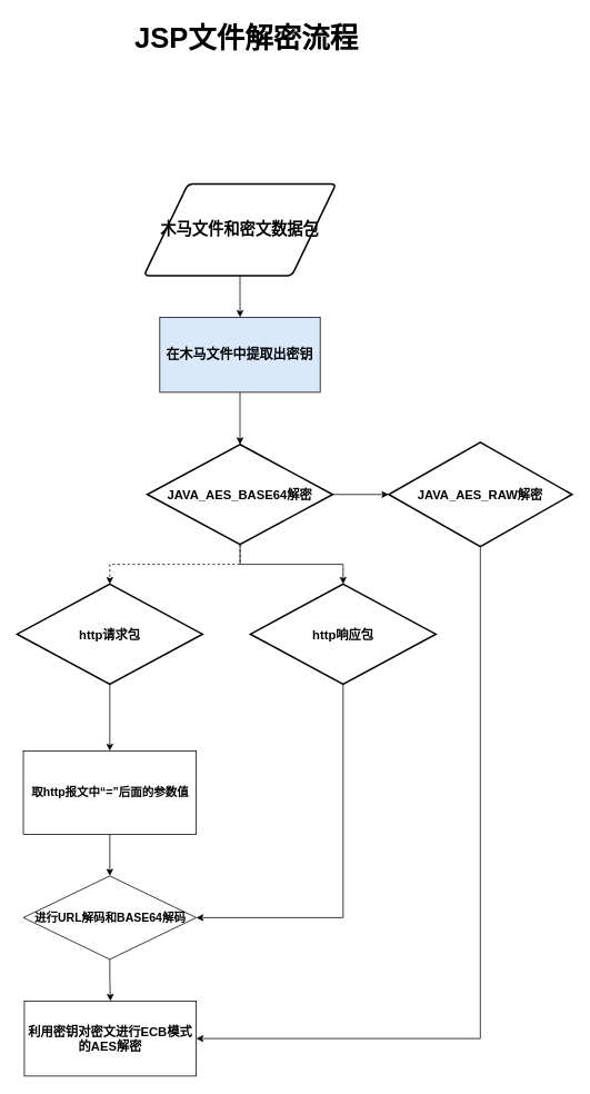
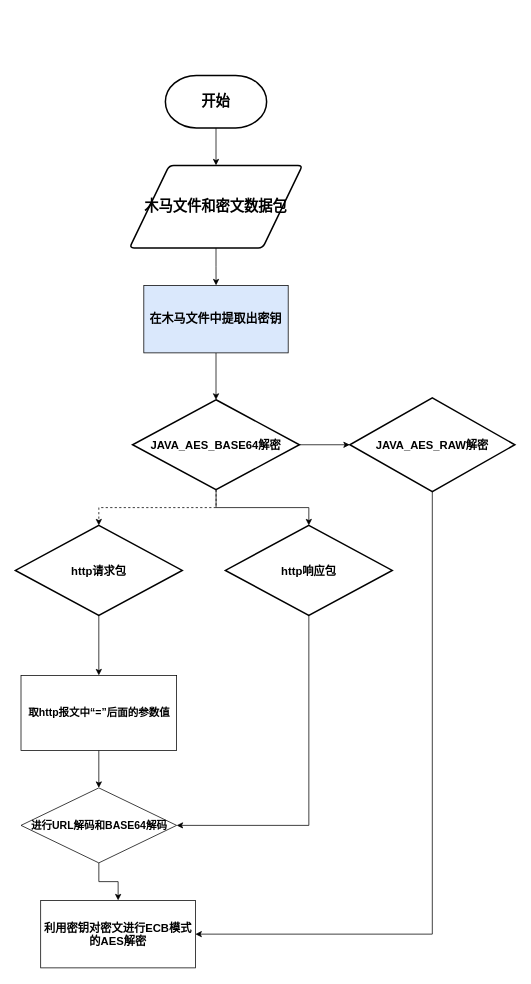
- <mxCell id="2" value="&lt;font style=&quot;font-size: 34px;&quot;&gt;&lt;b style=&quot;font-size: 34px;&quot;&gt;JSP文件解密流程&lt;/b&gt;&lt;/font&gt;" style="text;html=1;align=center;verticalAlign=middle;resizable=0;points=[];autosize=1;strokeColor=none;fillColor=none;fontSize=34;" vertex="1" parent="1"><mxGeometry x="150" y="20" width="290" height="50" as="geometry" /></mxCell>
+ <mxCell id="4" value="&lt;font style=&quot;font-size: 19px;&quot;&gt;&lt;b&gt;开始&lt;/b&gt;&lt;/font&gt;" style="strokeWidth=2;html=1;shape=mxgraph.flowchart.terminator;whiteSpace=wrap;" vertex="1" parent="1"><mxGeometry x="220" y="100" width="135" height="70" as="geometry" /></mxCell>
+ <mxCell id="3" value="" style="edgeStyle=orthogonalEdgeStyle;rounded=0;orthogonalLoop=1;jettySize=auto;html=1;" edge="1" parent="1" source="4" target="6"><mxGeometry relative="1" as="geometry" /></mxCell>
- <mxCell id="15" value="&lt;font style=&quot;font-size: 15px;&quot;&gt;&lt;b&gt;利用密钥对密文进行ECB模式的AES解密&lt;/b&gt;&lt;/font&gt;" style="rounded=0;whiteSpace=wrap;html=1;" vertex="1" parent="1"><mxGeometry x="28.75" y="1200" width="206.25" height="90" as="geometry" /></mxCell>
+ <mxCell id="15" value="&lt;font style=&quot;font-size: 15px;&quot;&gt;&lt;b&gt;利用密钥对密文进行ECB模式的AES解密&lt;/b&gt;&lt;/font&gt;" style="rounded=0;whiteSpace=wrap;html=1;" vertex="1" parent="1"><mxGeometry x="53.75" y="1200" width="206.25" height="90" as="geometry" /></mxCell>
